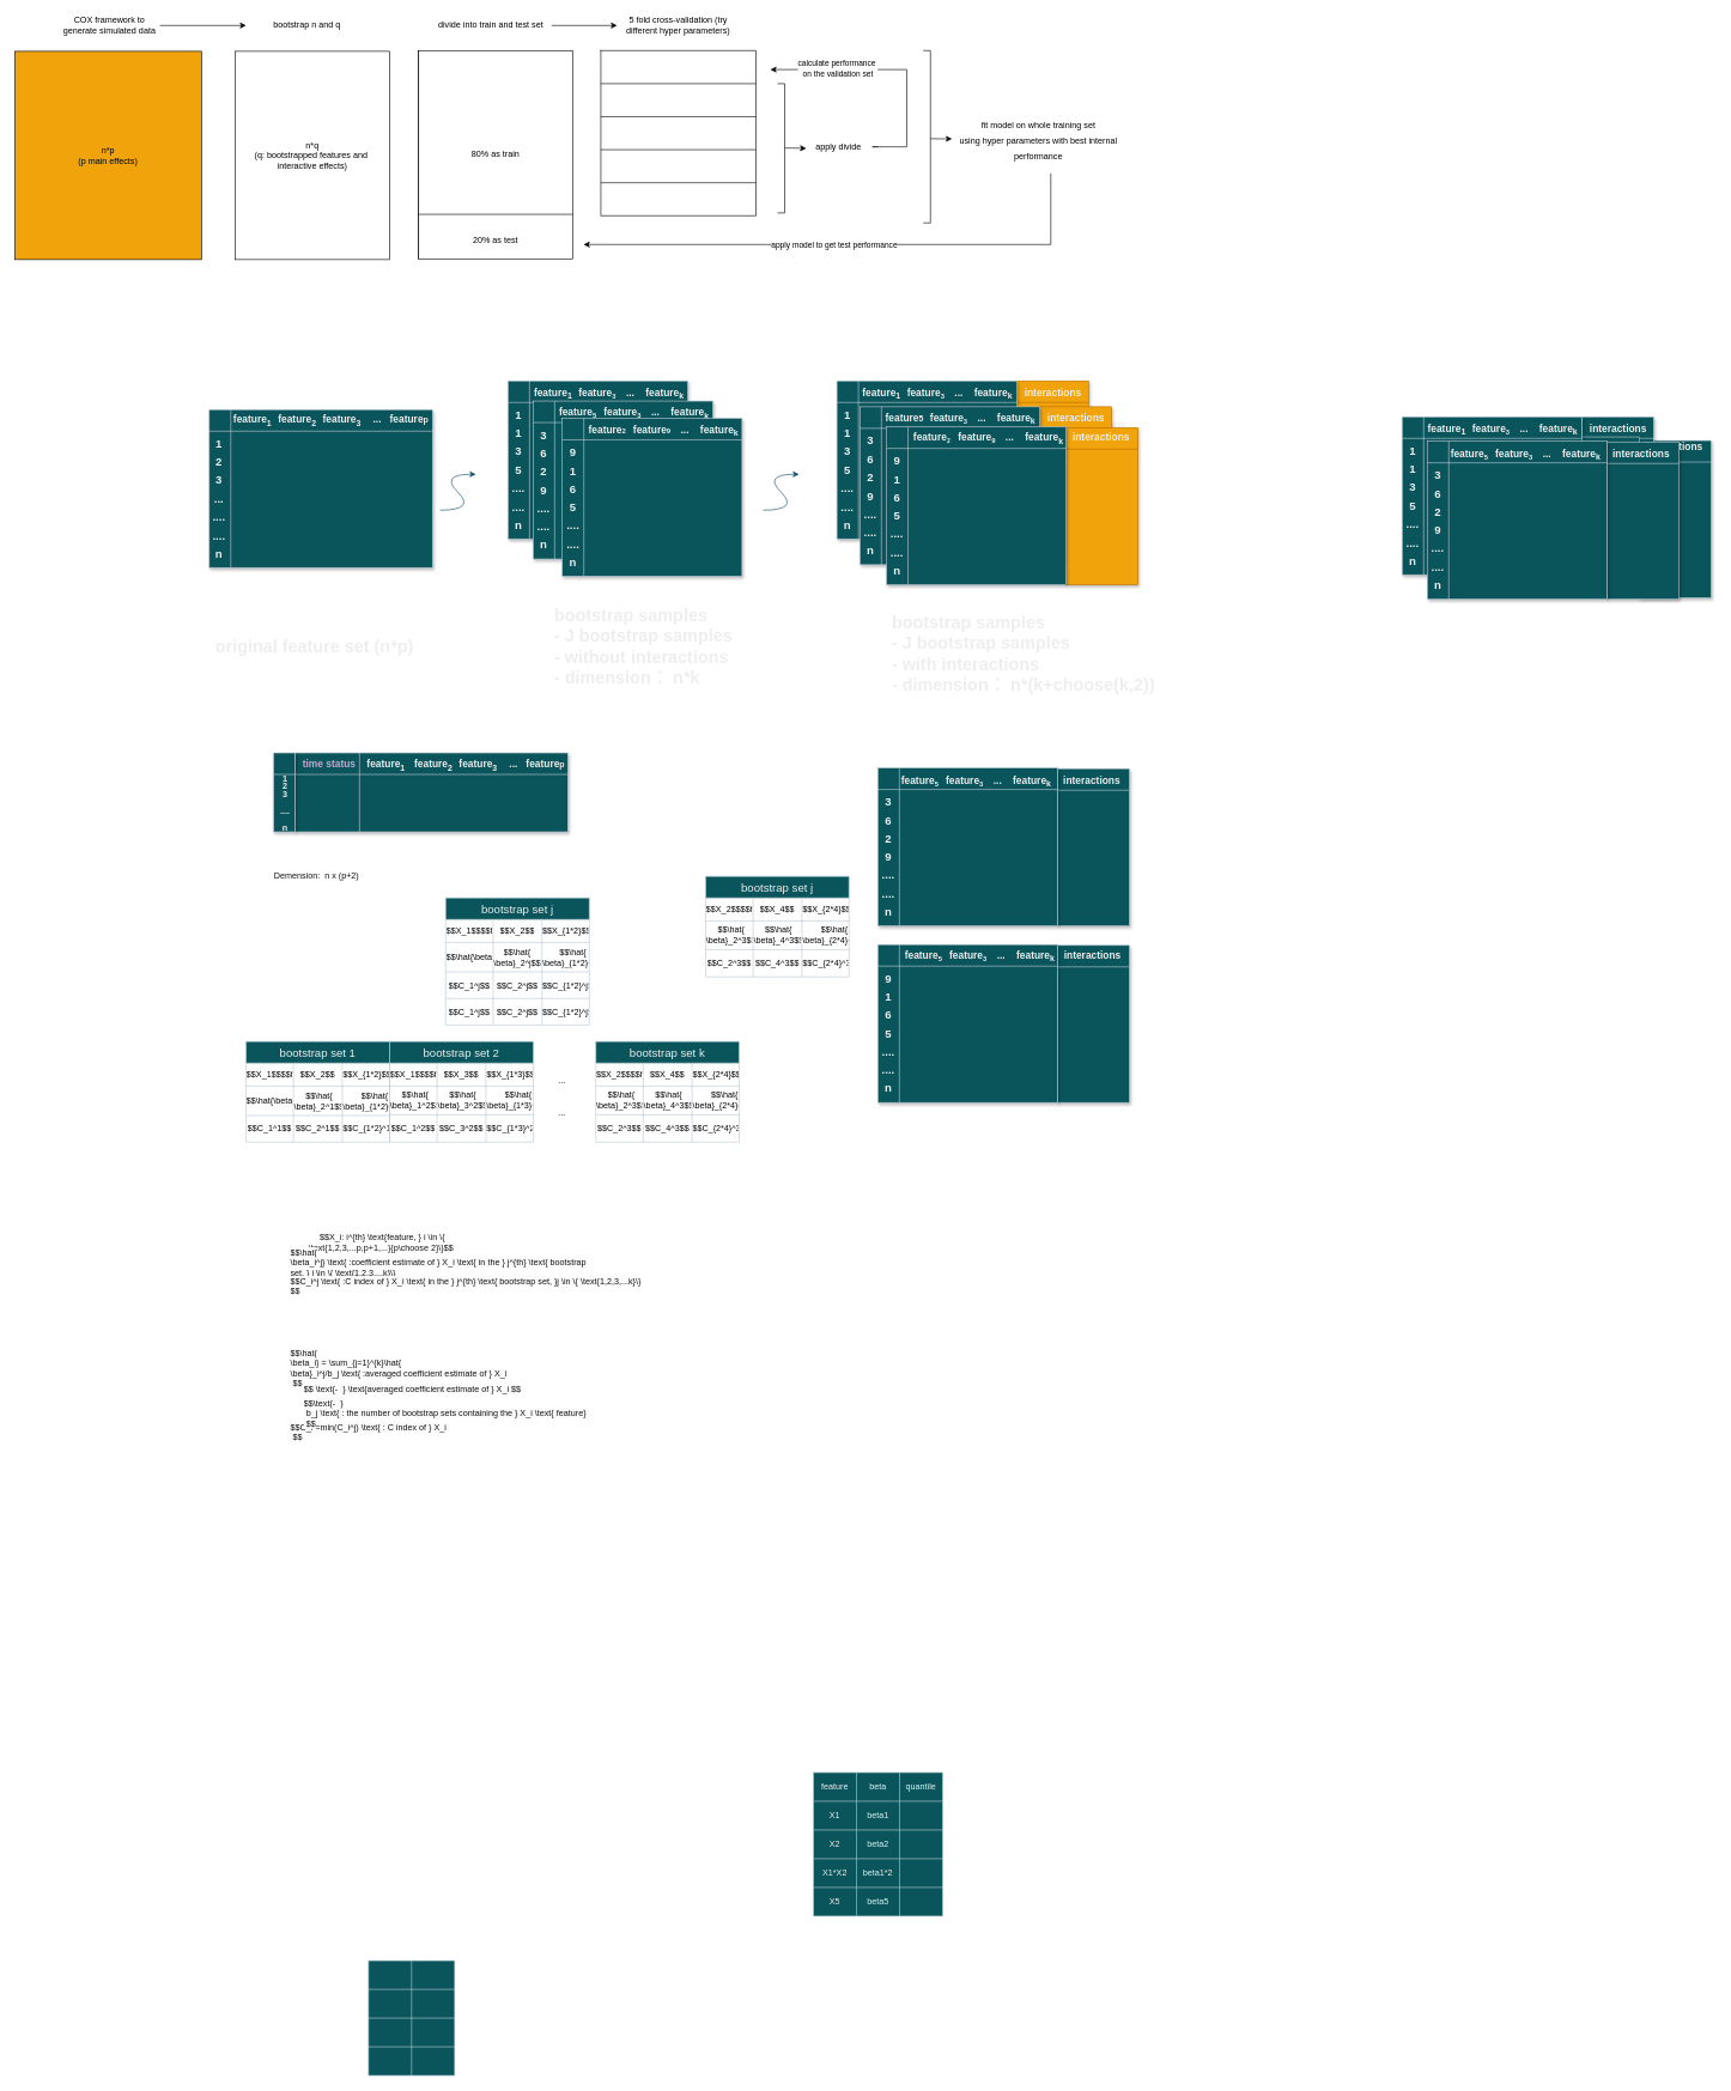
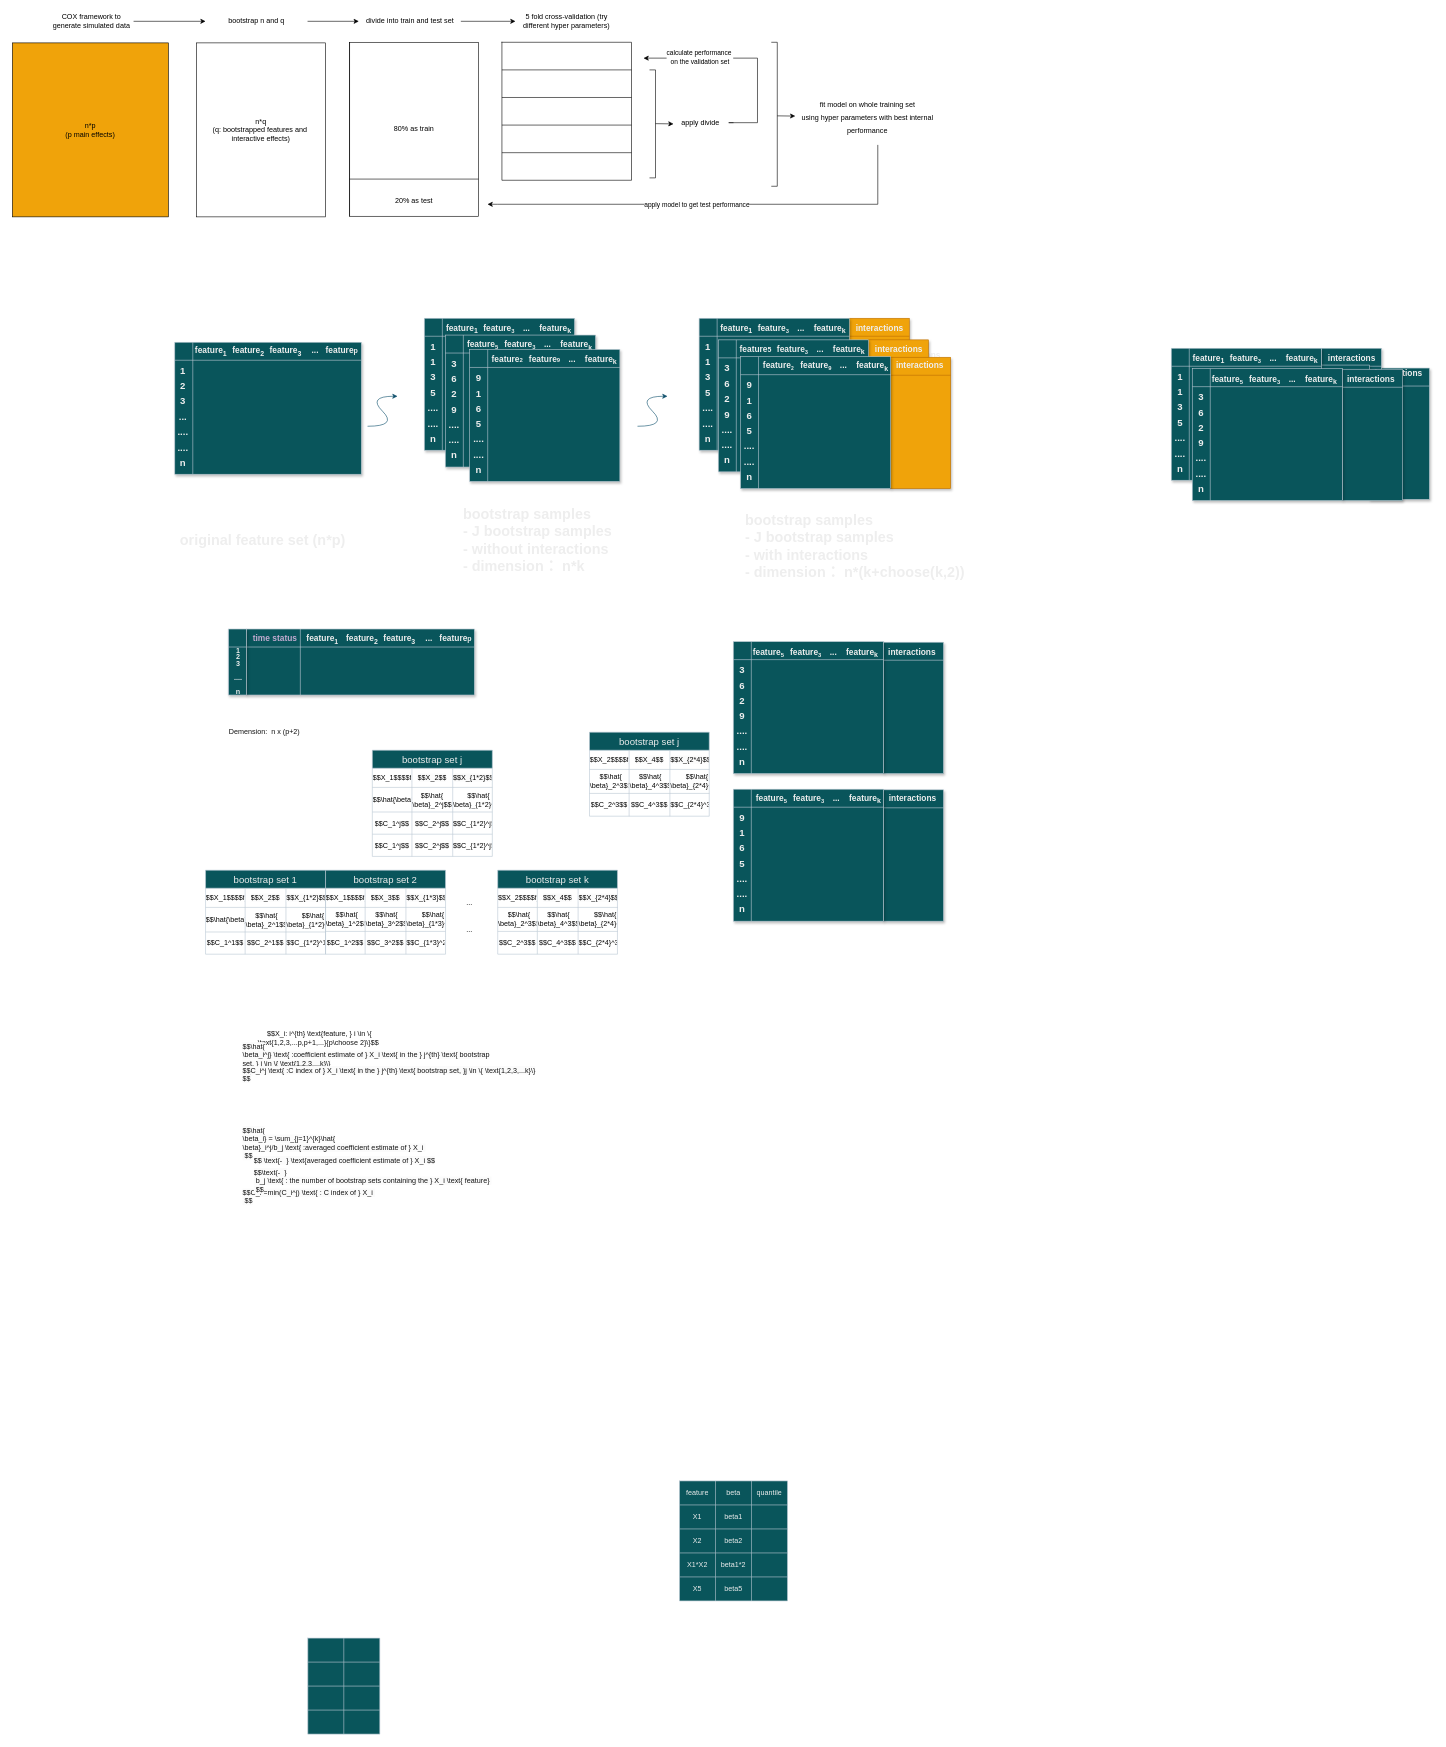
+ <mxCell id="193" value="" style="edgeStyle=orthogonalEdgeStyle;rounded=0;orthogonalLoop=1;jettySize=auto;html=1;" edge="1" parent="1" source="194" target="211"><mxGeometry relative="1" as="geometry" /></mxCell>
